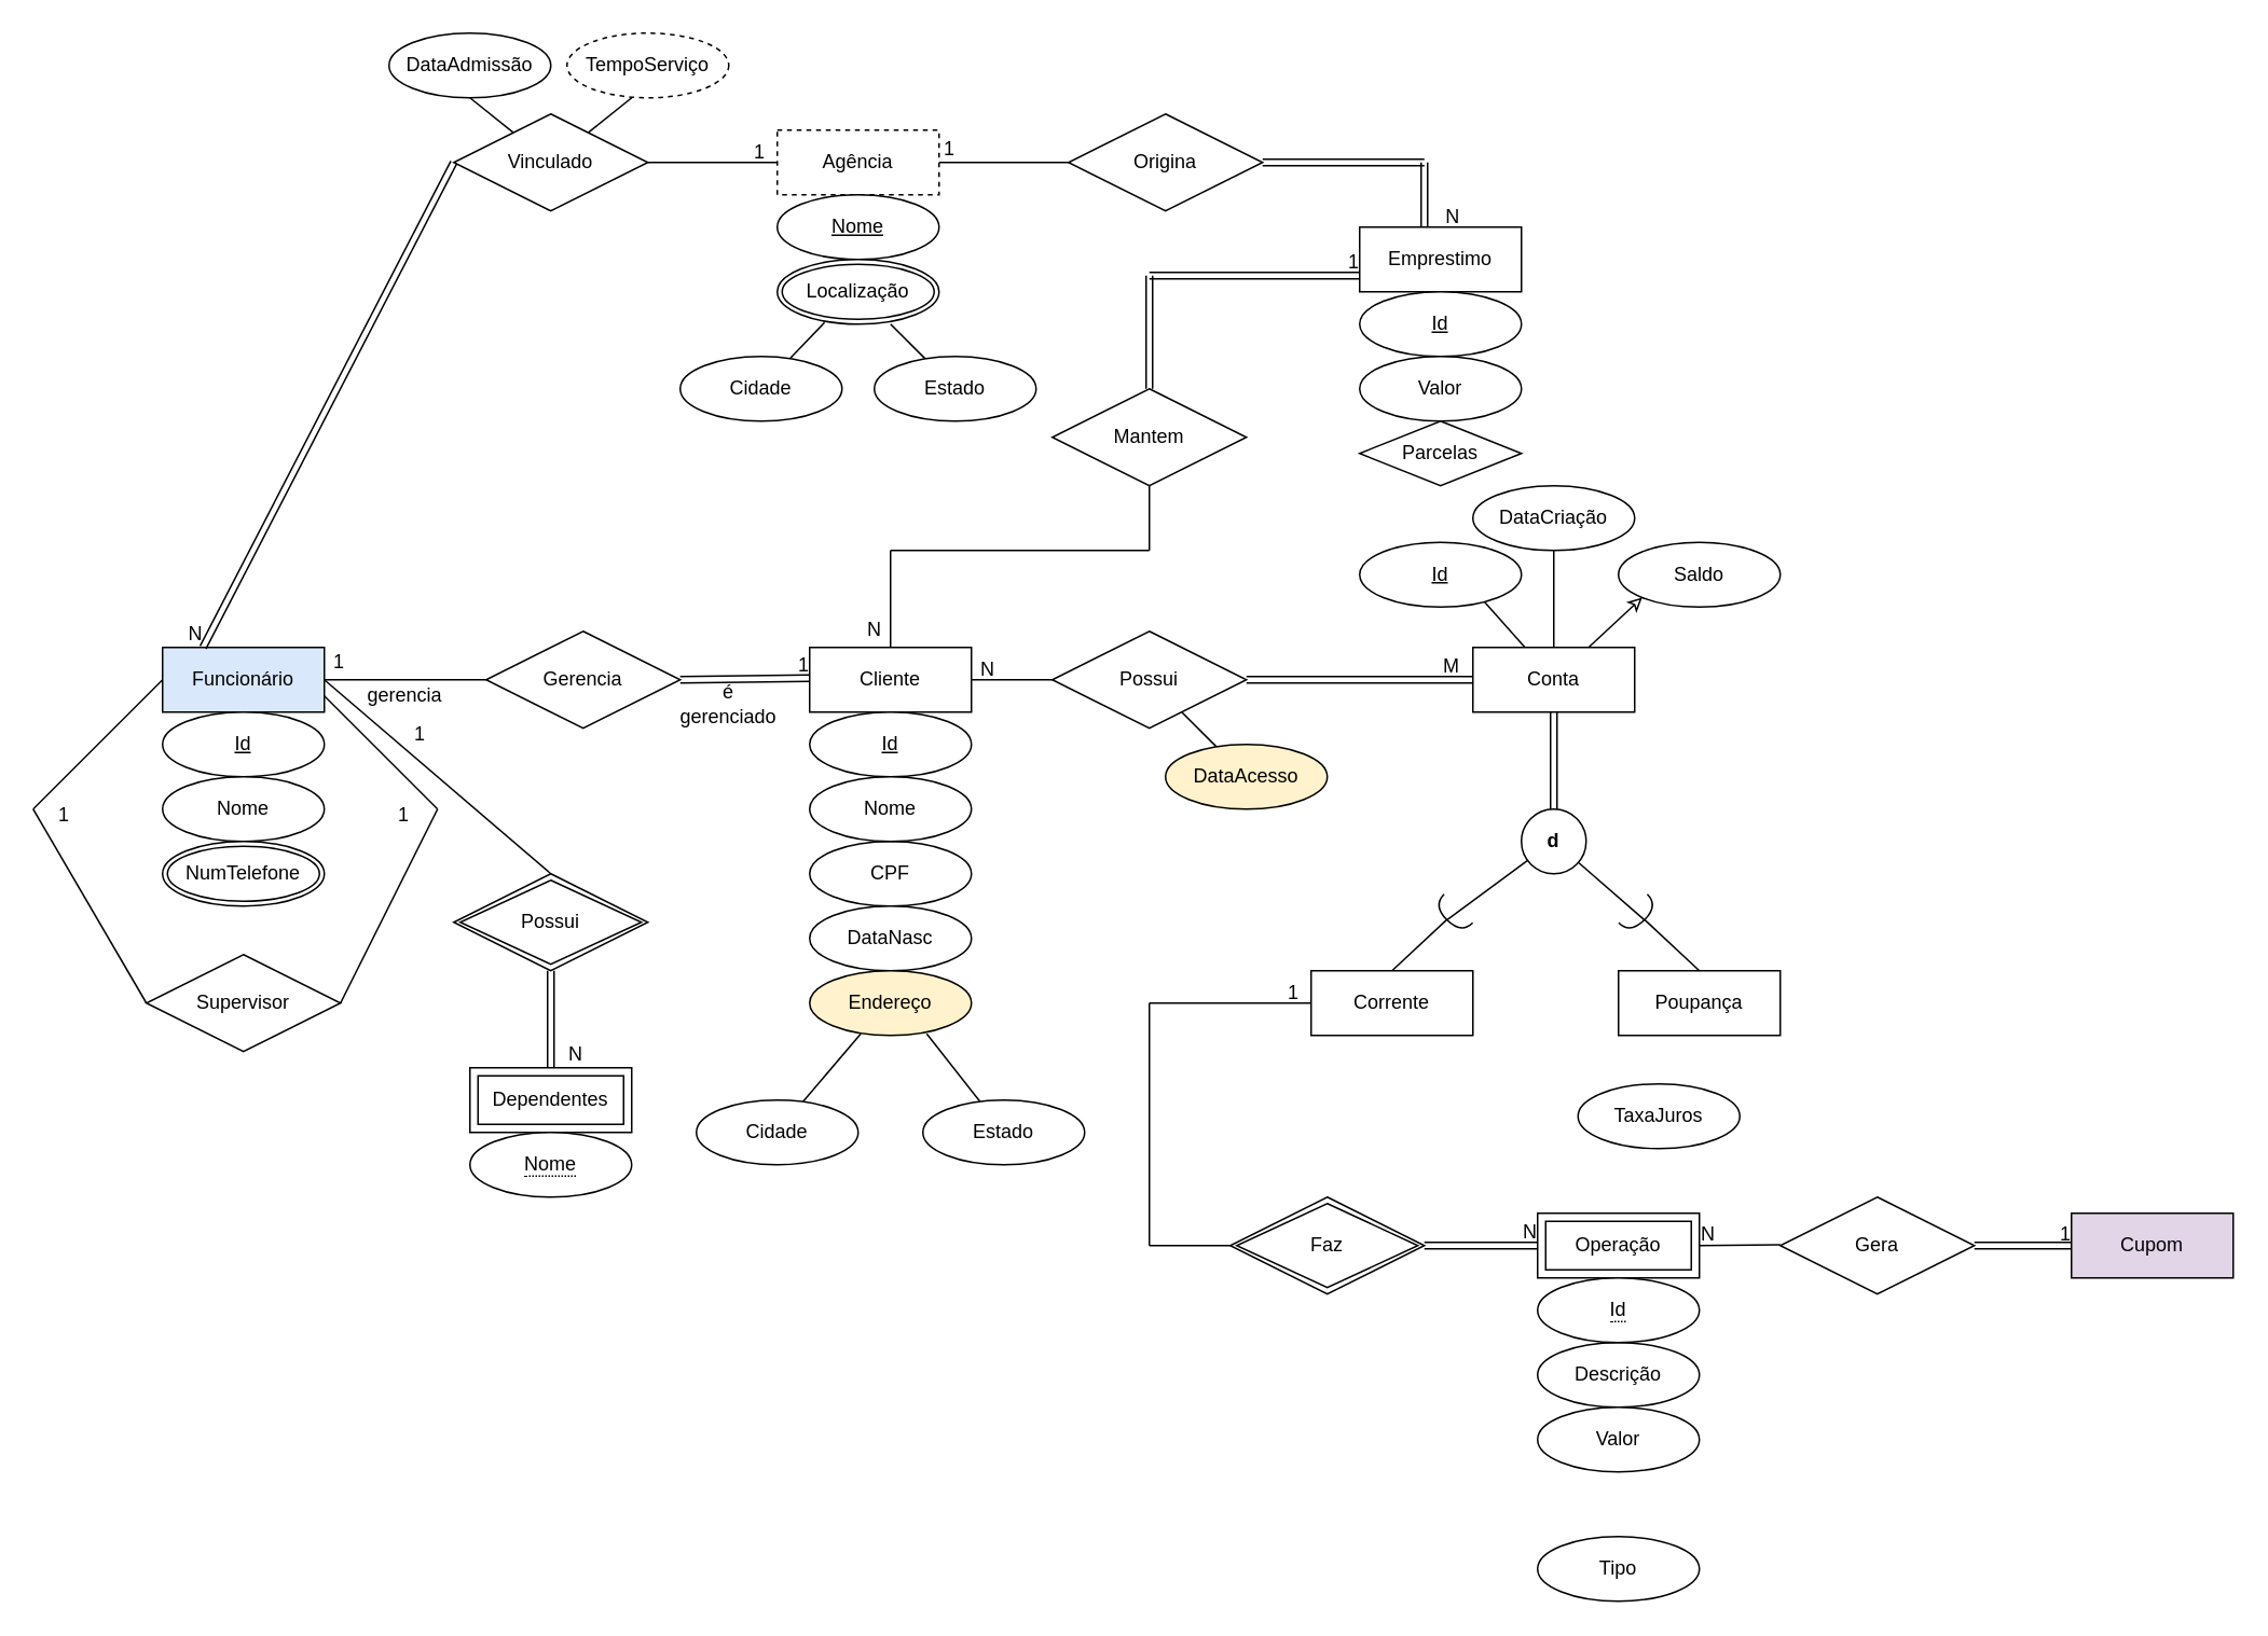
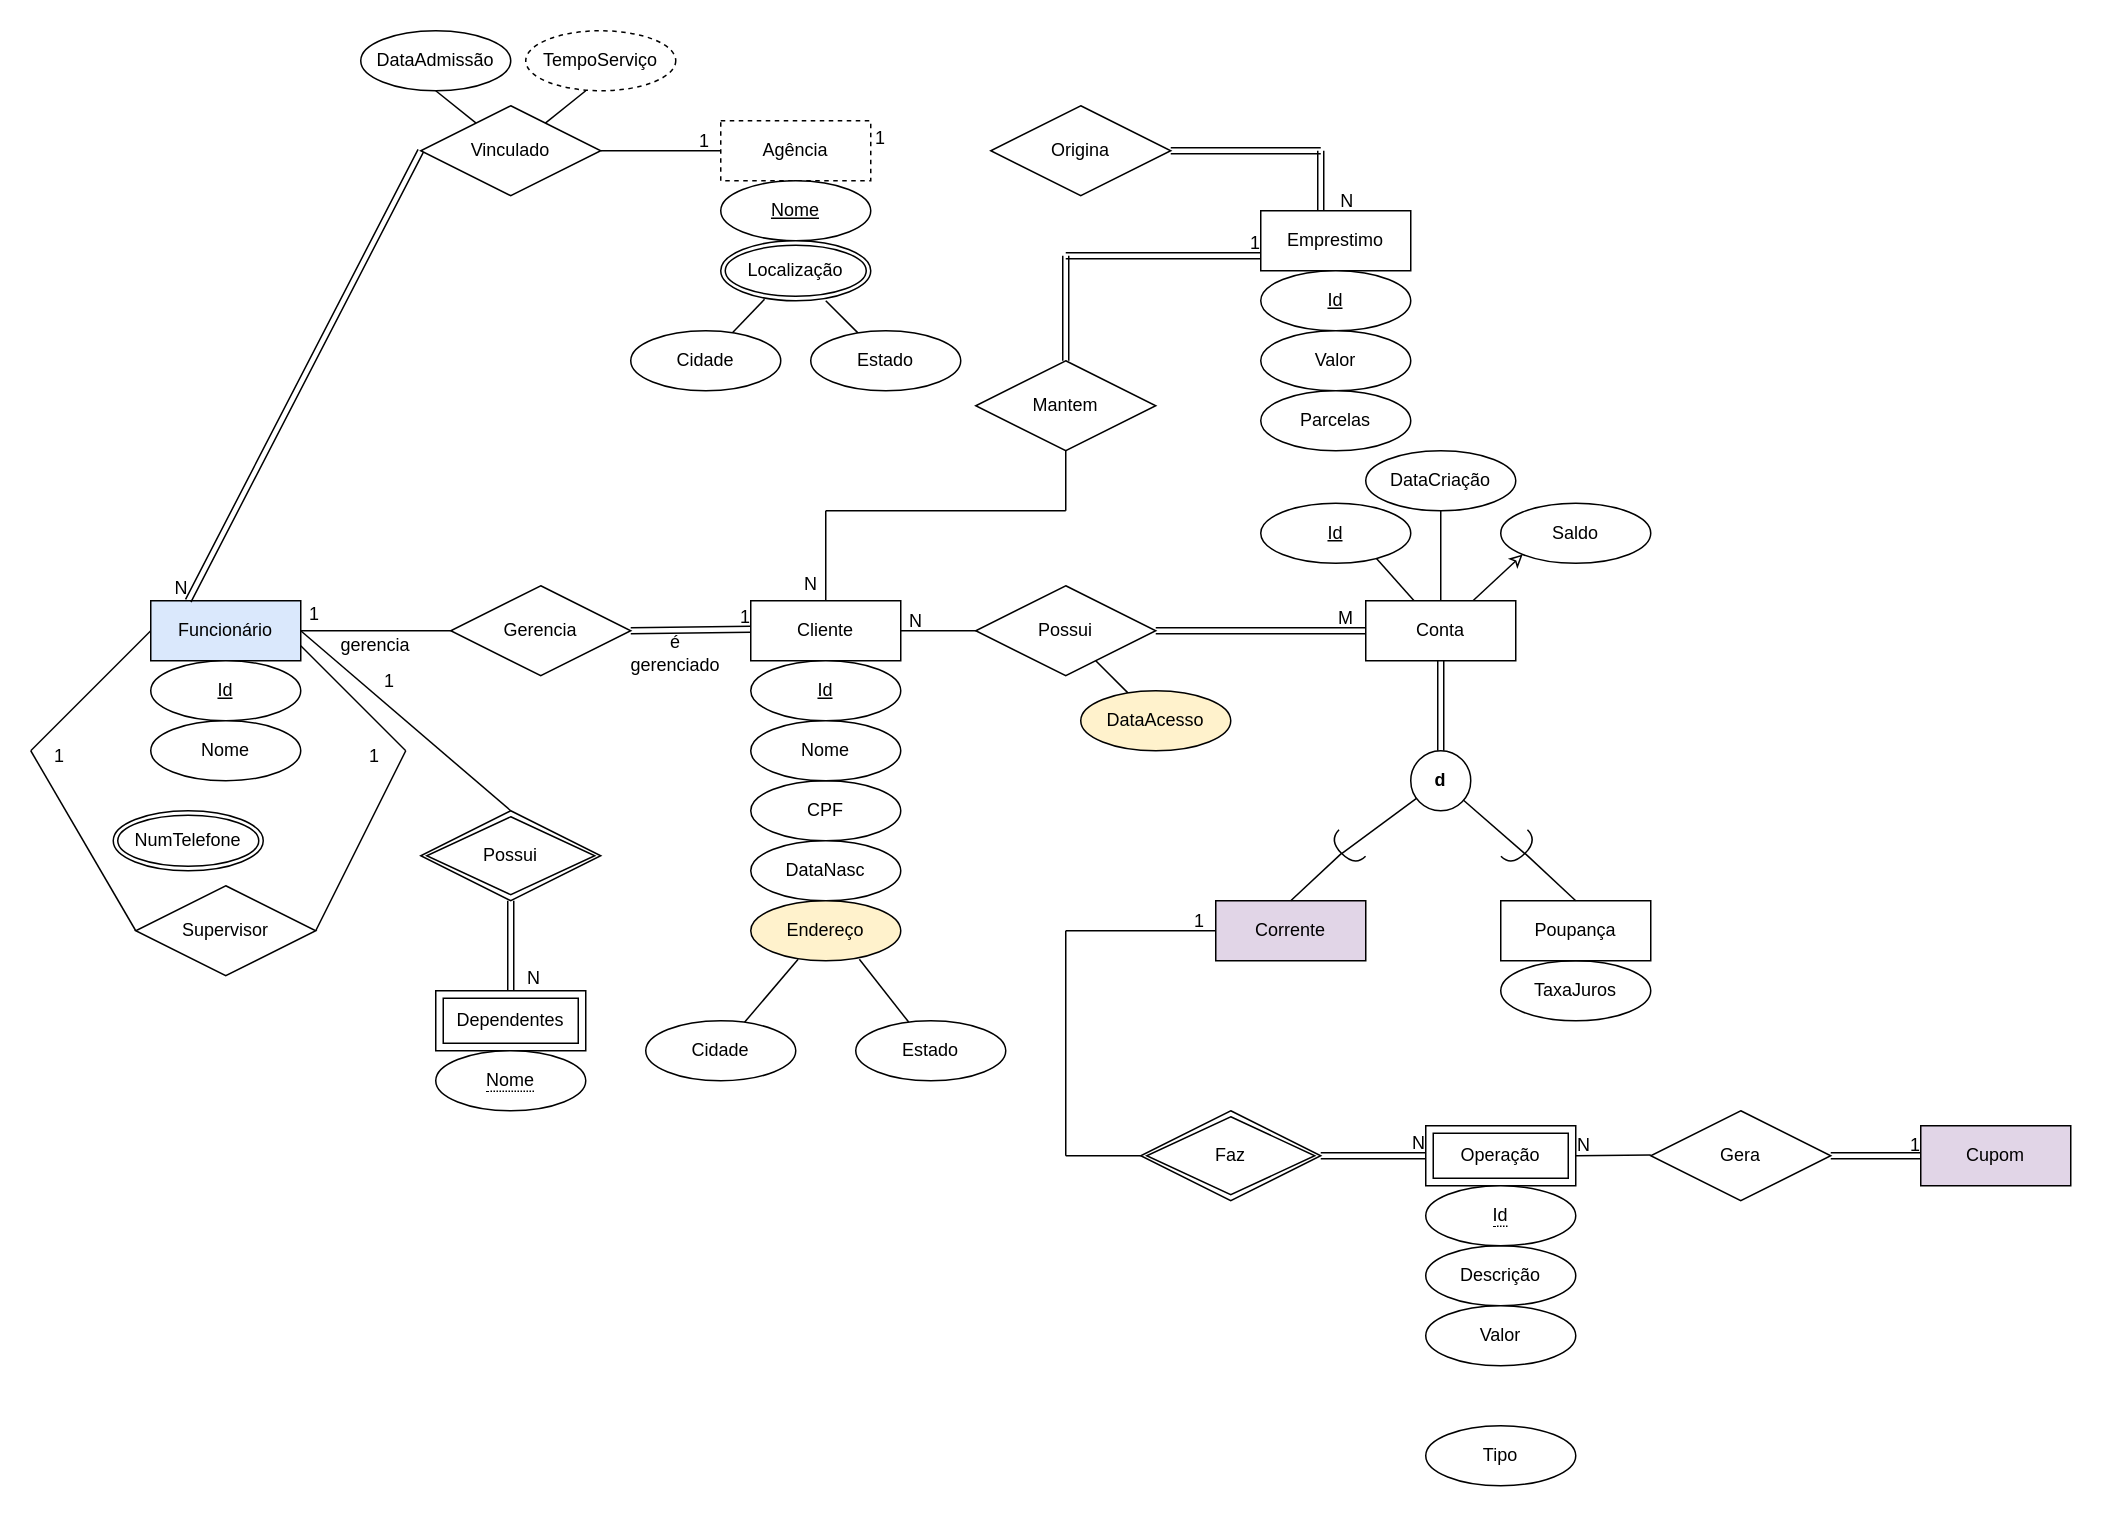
- <mxCell id="2" style="edgeStyle=none;rounded=0;orthogonalLoop=1;jettySize=auto;html=1;entryX=0;entryY=0.5;entryDx=0;entryDy=0;endArrow=none;endFill=0;" edge="1" parent="1" source="3" target="103"><mxGeometry relative="1" as="geometry" /></mxCell>
- <mxCell id="74" value="Parcelas" style="rhombus;whiteSpace=wrap;html=1;align=center;" vertex="1" parent="1"><mxGeometry x="840" y="260" width="100" height="40" as="geometry" /></mxCell>
+ <mxCell id="74" value="Parcelas" style="ellipse;whiteSpace=wrap;html=1;align=center;" vertex="1" parent="1"><mxGeometry x="840" y="260" width="100" height="40" as="geometry" /></mxCell>
- <mxCell id="37" value="NumTelefone" style="ellipse;shape=doubleEllipse;margin=3;whiteSpace=wrap;html=1;align=center;strokeColor=default;" parent="1" vertex="1"><mxGeometry x="100" y="520" width="100" height="40" as="geometry" /></mxCell>
+ <mxCell id="37" value="NumTelefone" style="ellipse;shape=doubleEllipse;margin=3;whiteSpace=wrap;html=1;align=center;strokeColor=default;" parent="1" vertex="1"><mxGeometry x="75" y="540" width="100" height="40" as="geometry" /></mxCell>
- <mxCell id="31" value="Corrente" style="whiteSpace=wrap;html=1;align=center;strokeColor=default;" parent="1" vertex="1"><mxGeometry x="810" y="600" width="100" height="40" as="geometry" /></mxCell>
+ <mxCell id="31" value="Corrente" style="whiteSpace=wrap;html=1;align=center;strokeColor=default;fillColor=#e1d5e7;" parent="1" vertex="1"><mxGeometry x="810" y="600" width="100" height="40" as="geometry" /></mxCell>
- <mxCell id="44" value="TaxaJuros" style="ellipse;whiteSpace=wrap;html=1;align=center;strokeColor=default;" parent="1" vertex="1"><mxGeometry x="975" y="670" width="100" height="40" as="geometry" /></mxCell>
+ <mxCell id="44" value="TaxaJuros" style="ellipse;whiteSpace=wrap;html=1;align=center;strokeColor=default;" parent="1" vertex="1"><mxGeometry x="1000" y="640" width="100" height="40" as="geometry" /></mxCell>
